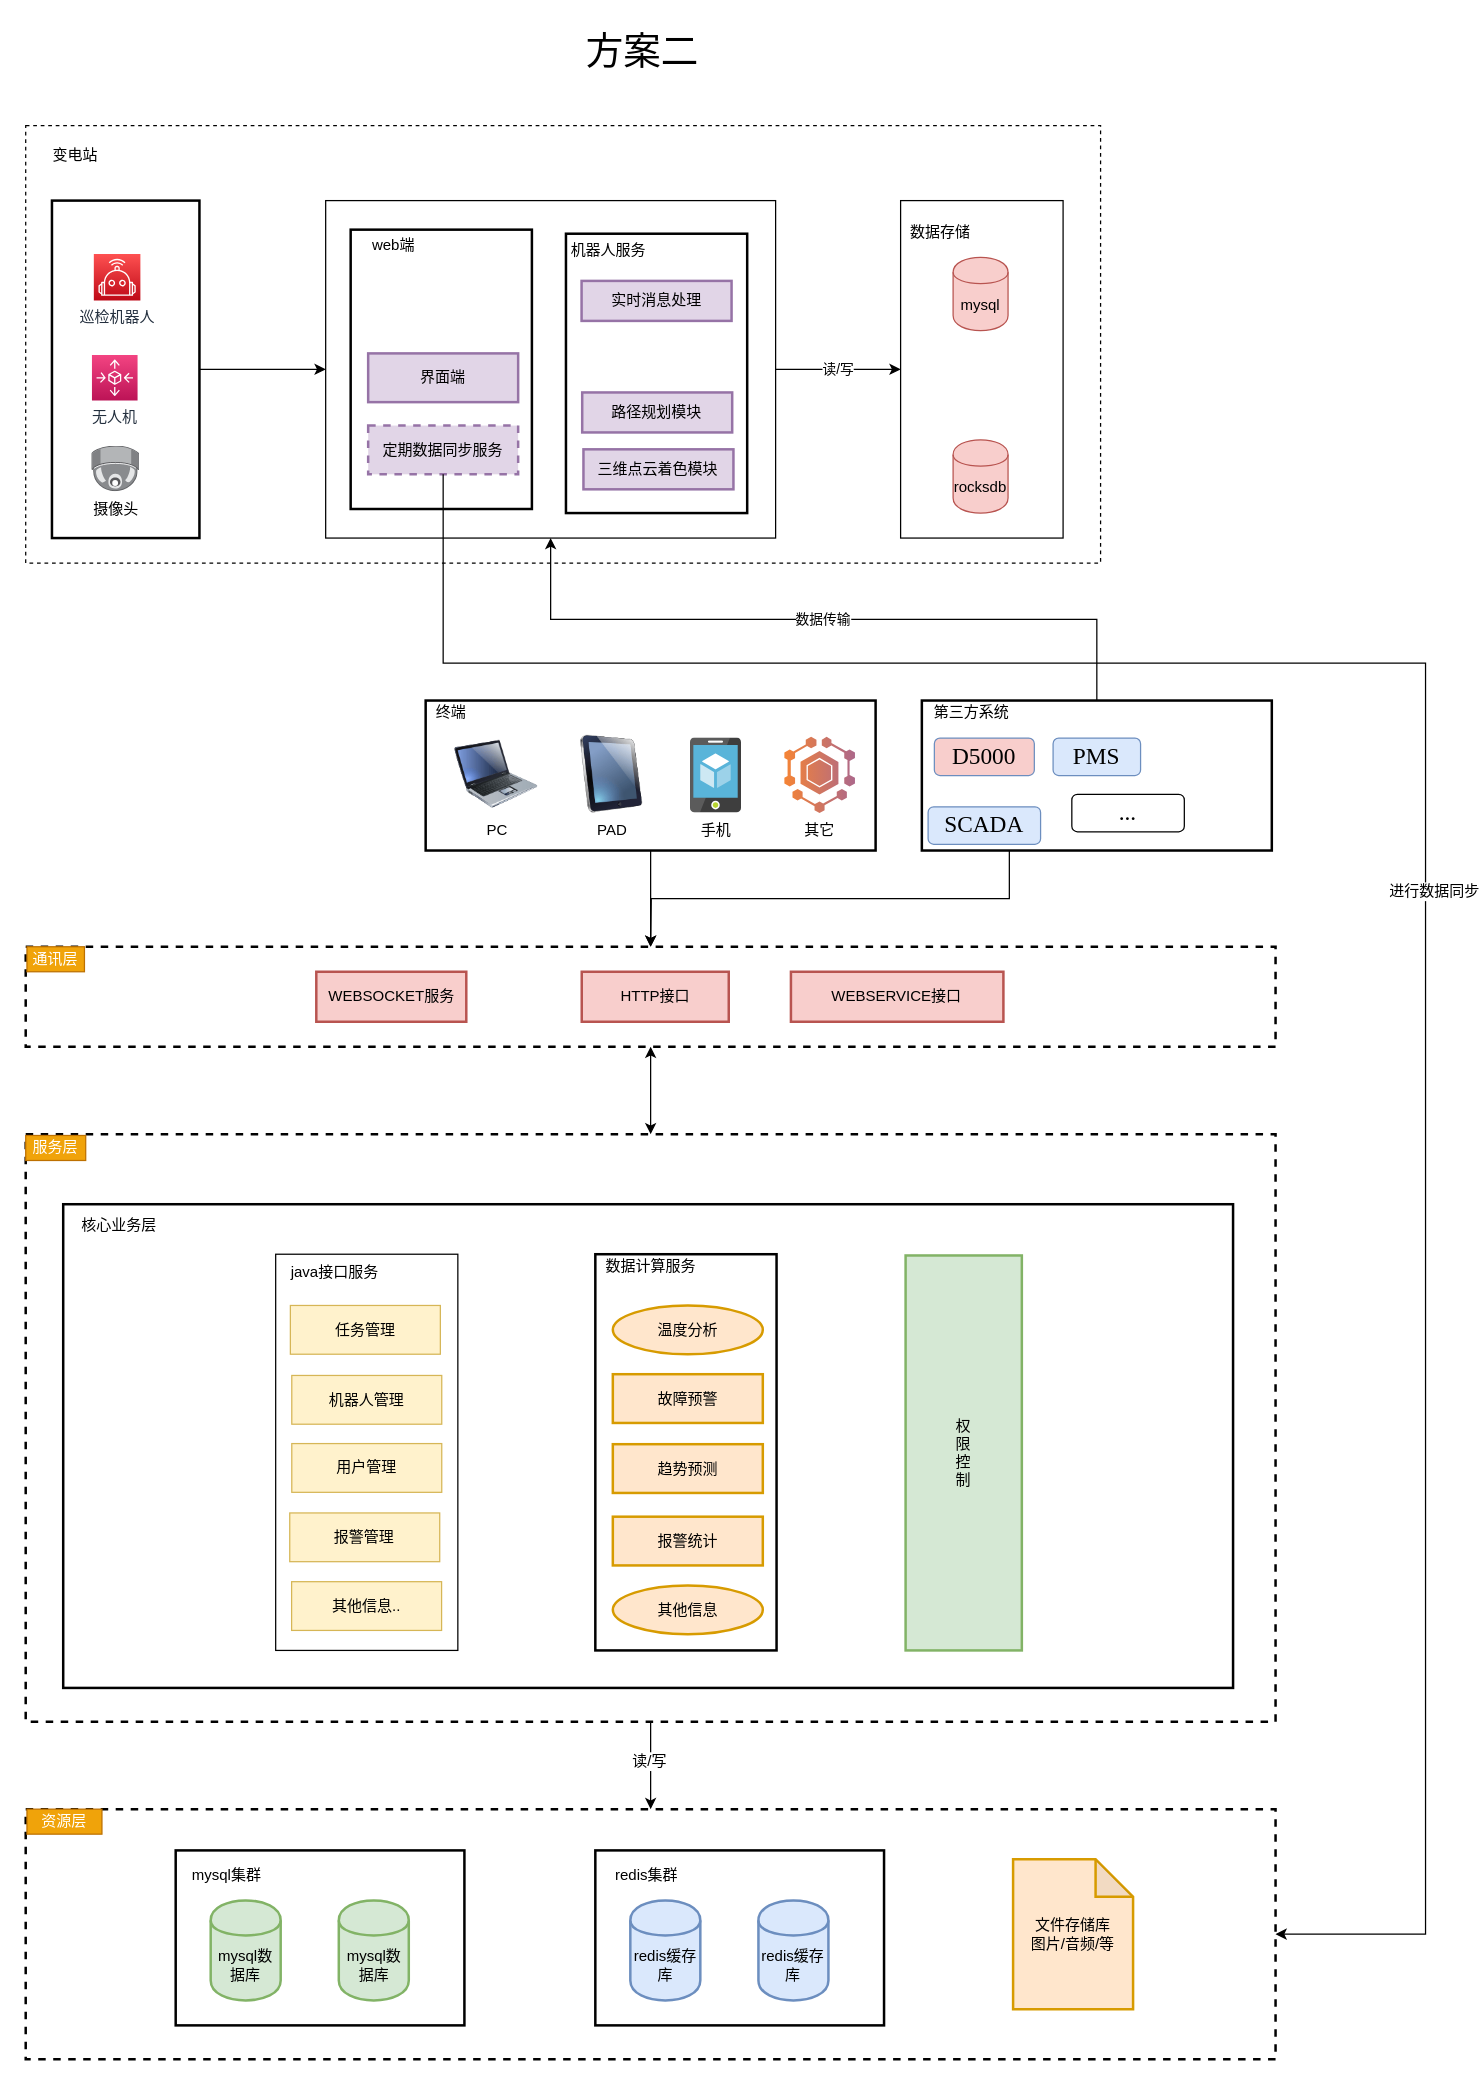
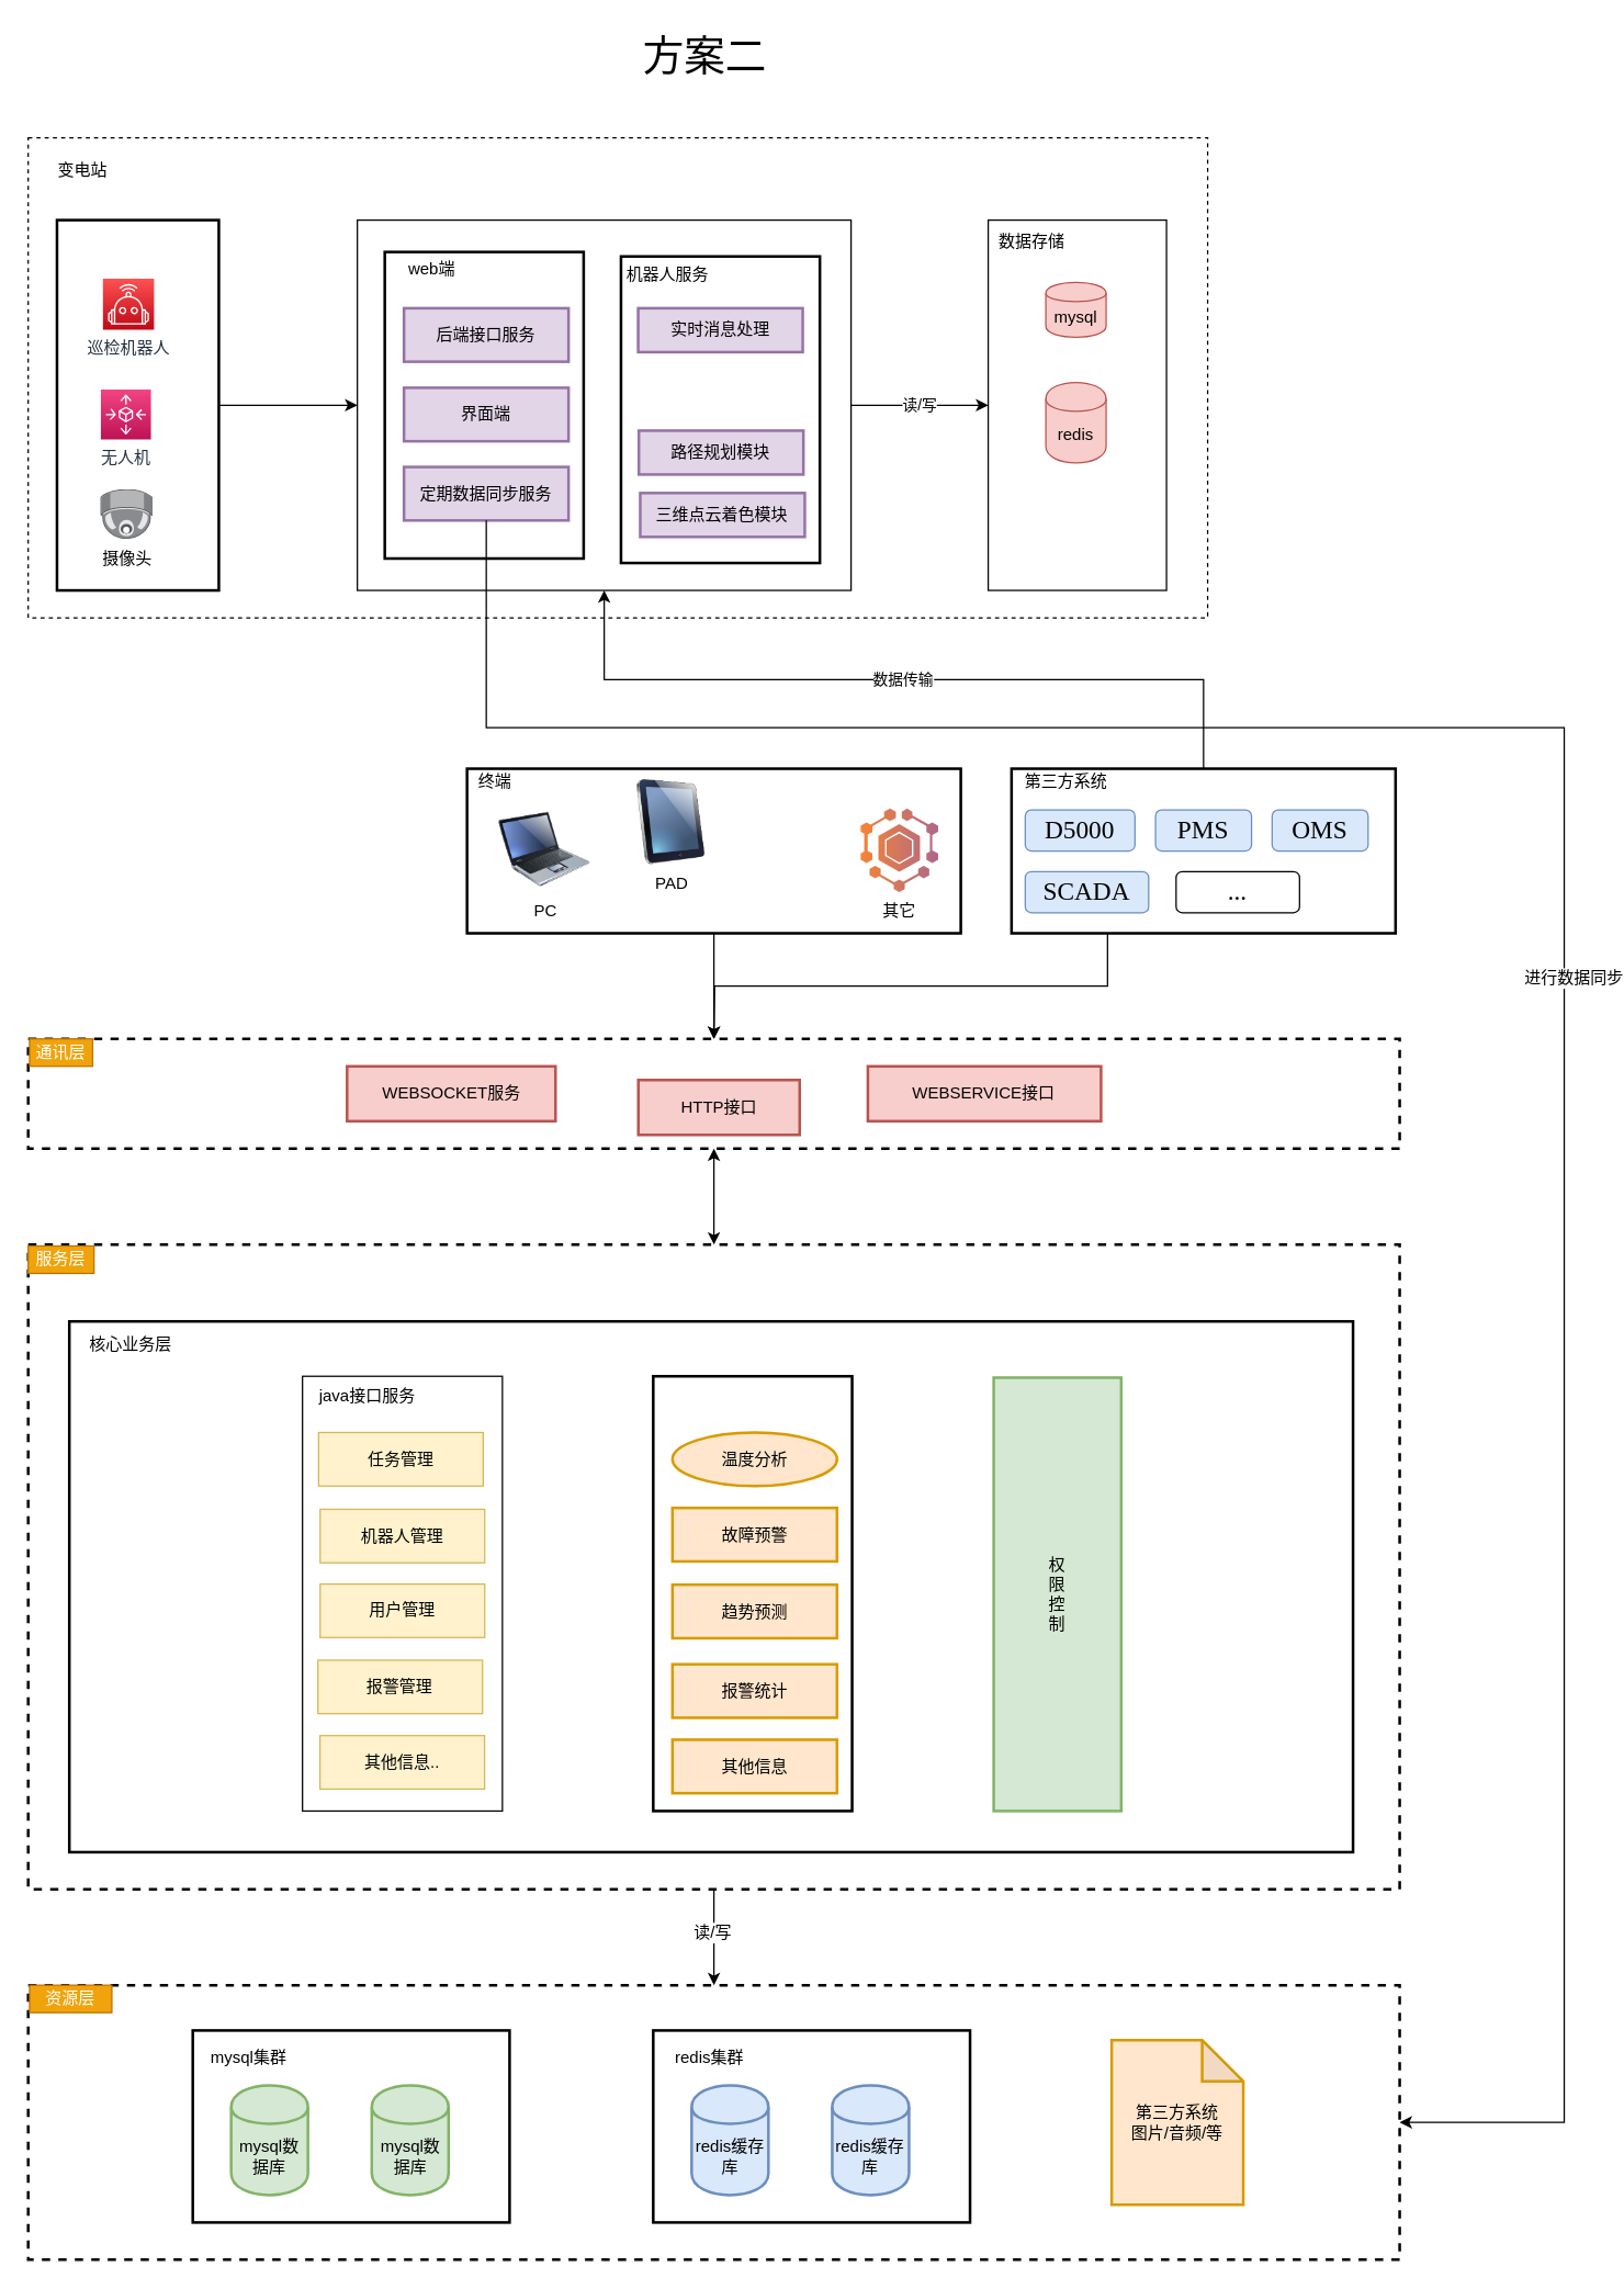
- <mxCell id="81" value="数据存储" style="text;html=1;strokeColor=none;fillColor=none;align=center;verticalAlign=middle;whiteSpace=wrap;rounded=0;" vertex="1" parent="1"><mxGeometry x="724" y="176" width="56" height="20" as="geometry" /></mxCell>
+ <mxCell id="81" value="数据存储" style="text;html=1;strokeColor=none;fillColor=none;align=center;verticalAlign=middle;whiteSpace=wrap;rounded=0;" vertex="1" parent="1"><mxGeometry x="724" y="166" width="56" height="20" as="geometry" /></mxCell>
- <mxCell id="78" value="mysql" style="shape=cylinder;whiteSpace=wrap;html=1;boundedLbl=1;backgroundOutline=1;fillColor=#f8cecc;strokeColor=#b85450;" parent="1" vertex="1"><mxGeometry x="762" y="205.38" width="43.97" height="58.62" as="geometry" /></mxCell>
+ <mxCell id="78" value="mysql" style="shape=cylinder;whiteSpace=wrap;html=1;boundedLbl=1;backgroundOutline=1;fillColor=#f8cecc;strokeColor=#b85450;" parent="1" vertex="1"><mxGeometry x="762" y="205.38" width="43.97" height="40" as="geometry" /></mxCell>
+ <mxCell id="73" value="后端接口服务" style="rounded=0;whiteSpace=wrap;html=1;labelBackgroundColor=none;strokeWidth=2;fillColor=#e1d5e7;strokeColor=#9673a6;" parent="1" vertex="1"><mxGeometry x="294" y="224.25" width="120" height="39" as="geometry" /></mxCell>
+ <mxCell id="79" value="redis" style="shape=cylinder;whiteSpace=wrap;html=1;boundedLbl=1;backgroundOutline=1;fillColor=#f8cecc;strokeColor=#b85450;" vertex="1" parent="1"><mxGeometry x="762" y="278.38" width="43.97" height="58.62" as="geometry" /></mxCell>
- <mxCell id="75" value="定期数据同步服务" style="rounded=0;whiteSpace=wrap;html=1;labelBackgroundColor=none;strokeWidth=2;fillColor=#e1d5e7;strokeColor=#9673a6;dashed=1;" parent="1" vertex="1"><mxGeometry x="294" y="340" width="120" height="39" as="geometry" /></mxCell>
+ <mxCell id="75" value="定期数据同步服务" style="rounded=0;whiteSpace=wrap;html=1;labelBackgroundColor=none;strokeWidth=2;fillColor=#e1d5e7;strokeColor=#9673a6;" parent="1" vertex="1"><mxGeometry x="294" y="340" width="120" height="39" as="geometry" /></mxCell>
- <mxCell id="80" value="rocksdb" style="shape=cylinder;whiteSpace=wrap;html=1;boundedLbl=1;backgroundOutline=1;fillColor=#f8cecc;strokeColor=#b85450;" vertex="1" parent="1"><mxGeometry x="762" y="351.38" width="43.97" height="58.62" as="geometry" /></mxCell>
- <mxCell id="20" value="&lt;span lang=&quot;EN-US&quot; style=&quot;white-space: normal ; font-size: 14pt ; font-family: &amp;#34;tim&amp;#34; , serif&quot;&gt;D5000&lt;/span&gt;&lt;span style=&quot;font-size: medium ; white-space: normal&quot;&gt;&lt;/span&gt;" style="rounded=1;whiteSpace=wrap;html=1;fillColor=#f8cecc;strokeColor=#6c8ebf;" parent="1" vertex="1"><mxGeometry x="747" y="590" width="80" height="30" as="geometry" /></mxCell>
+ <mxCell id="20" value="&lt;span lang=&quot;EN-US&quot; style=&quot;white-space: normal ; font-size: 14pt ; font-family: &amp;#34;tim&amp;#34; , serif&quot;&gt;D5000&lt;/span&gt;&lt;span style=&quot;font-size: medium ; white-space: normal&quot;&gt;&lt;/span&gt;" style="rounded=1;whiteSpace=wrap;html=1;fillColor=#dae8fc;strokeColor=#6c8ebf;" parent="1" vertex="1"><mxGeometry x="747" y="590" width="80" height="30" as="geometry" /></mxCell>
+ <mxCell id="22" value="&lt;span lang=&quot;EN-US&quot; style=&quot;font-size: 14pt ; font-family: &amp;#34;tim&amp;#34; , serif&quot;&gt;OMS&lt;/span&gt;&lt;span style=&quot;font-size: medium&quot;&gt;&lt;/span&gt;" style="rounded=1;whiteSpace=wrap;html=1;fillColor=#dae8fc;strokeColor=#6c8ebf;" parent="1" vertex="1"><mxGeometry x="927" y="590" width="70" height="30" as="geometry" /></mxCell>
- <mxCell id="40" value="PAD" style="image;html=1;labelBackgroundColor=#ffffff;image=img/lib/clip_art/computers/iPad_128x128.png;strokeWidth=2;fillColor=none;" parent="1" vertex="1"><mxGeometry x="458" y="588" width="62" height="62" as="geometry" /></mxCell>
+ <mxCell id="40" value="PAD" style="image;html=1;labelBackgroundColor=#ffffff;image=img/lib/clip_art/computers/iPad_128x128.png;strokeWidth=2;fillColor=none;" parent="1" vertex="1"><mxGeometry x="458" y="568" width="62" height="62" as="geometry" /></mxCell>
- <mxCell id="25" value="手机" style="aspect=fixed;html=1;points=[];align=center;image;fontSize=12;image=img/lib/mscae/App_Service_Mobile_App.svg;" parent="1" vertex="1"><mxGeometry x="552" y="590" width="40.8" height="60" as="geometry" /></mxCell>
- <mxCell id="23" value="&lt;span lang=&quot;EN-US&quot; style=&quot;font-size: 14pt ; font-family: &amp;#34;tim&amp;#34; , serif&quot;&gt;SCADA&lt;/span&gt;&lt;span style=&quot;font-size: medium&quot;&gt;&lt;/span&gt;" style="rounded=1;whiteSpace=wrap;html=1;fillColor=#dae8fc;strokeColor=#6c8ebf;" parent="1" vertex="1"><mxGeometry x="742" y="645" width="90" height="30" as="geometry" /></mxCell>
+ <mxCell id="23" value="&lt;span lang=&quot;EN-US&quot; style=&quot;font-size: 14pt ; font-family: &amp;#34;tim&amp;#34; , serif&quot;&gt;SCADA&lt;/span&gt;&lt;span style=&quot;font-size: medium&quot;&gt;&lt;/span&gt;" style="rounded=1;whiteSpace=wrap;html=1;fillColor=#dae8fc;strokeColor=#6c8ebf;" parent="1" vertex="1"><mxGeometry x="747" y="635" width="90" height="30" as="geometry" /></mxCell>
- <mxCell id="32" value="WEBSOCKET服务" style="rounded=0;whiteSpace=wrap;html=1;labelBackgroundColor=none;strokeWidth=2;fillColor=#f8cecc;strokeColor=#b85450;" parent="1" vertex="1"><mxGeometry x="252.5" y="777" width="120" height="40" as="geometry" /></mxCell>
+ <mxCell id="32" value="WEBSOCKET服务" style="rounded=0;whiteSpace=wrap;html=1;labelBackgroundColor=none;strokeWidth=2;fillColor=#f8cecc;strokeColor=#b85450;" parent="1" vertex="1"><mxGeometry x="252.5" y="777" width="152" height="40" as="geometry" /></mxCell>
- <mxCell id="31" value="HTTP接口" style="rounded=0;whiteSpace=wrap;html=1;labelBackgroundColor=none;strokeWidth=2;fillColor=#f8cecc;strokeColor=#b85450;" parent="1" vertex="1"><mxGeometry x="464.88" y="777" width="117.62" height="40" as="geometry" /></mxCell>
+ <mxCell id="31" value="HTTP接口" style="rounded=0;whiteSpace=wrap;html=1;labelBackgroundColor=none;strokeWidth=2;fillColor=#f8cecc;strokeColor=#b85450;" parent="1" vertex="1"><mxGeometry x="464.88" y="787" width="117.62" height="40" as="geometry" /></mxCell>
- <mxCell id="47" value="数据计算服务" style="text;html=1;strokeColor=none;fillColor=none;align=center;verticalAlign=middle;whiteSpace=wrap;rounded=0;labelBackgroundColor=none;" parent="1" vertex="1"><mxGeometry x="481.25" y="1003" width="78.75" height="20" as="geometry" /></mxCell>
- <mxCell id="69" value="其他信息" style="ellipse;whiteSpace=wrap;html=1;labelBackgroundColor=none;strokeWidth=2;fillColor=#ffe6cc;strokeColor=#d79b00;" parent="1" vertex="1"><mxGeometry x="489.75" y="1268" width="120" height="39" as="geometry" /></mxCell>
+ <mxCell id="69" value="其他信息" style="rounded=0;whiteSpace=wrap;html=1;labelBackgroundColor=none;strokeWidth=2;fillColor=#ffe6cc;strokeColor=#d79b00;" parent="1" vertex="1"><mxGeometry x="489.75" y="1268" width="120" height="39" as="geometry" /></mxCell>
- <mxCell id="36" value="文件存储库&lt;br&gt;图片/音频/等" style="shape=note;whiteSpace=wrap;html=1;backgroundOutline=1;darkOpacity=0.05;labelBackgroundColor=none;strokeWidth=2;fillColor=#ffe6cc;strokeColor=#d79b00;" parent="1" vertex="1"><mxGeometry x="810" y="1487" width="96" height="120" as="geometry" /></mxCell>
+ <mxCell id="36" value="第三方系统&lt;br&gt;图片/音频/等" style="shape=note;whiteSpace=wrap;html=1;backgroundOutline=1;darkOpacity=0.05;labelBackgroundColor=none;strokeWidth=2;fillColor=#ffe6cc;strokeColor=#d79b00;" parent="1" vertex="1"><mxGeometry x="810" y="1487" width="96" height="120" as="geometry" /></mxCell>
